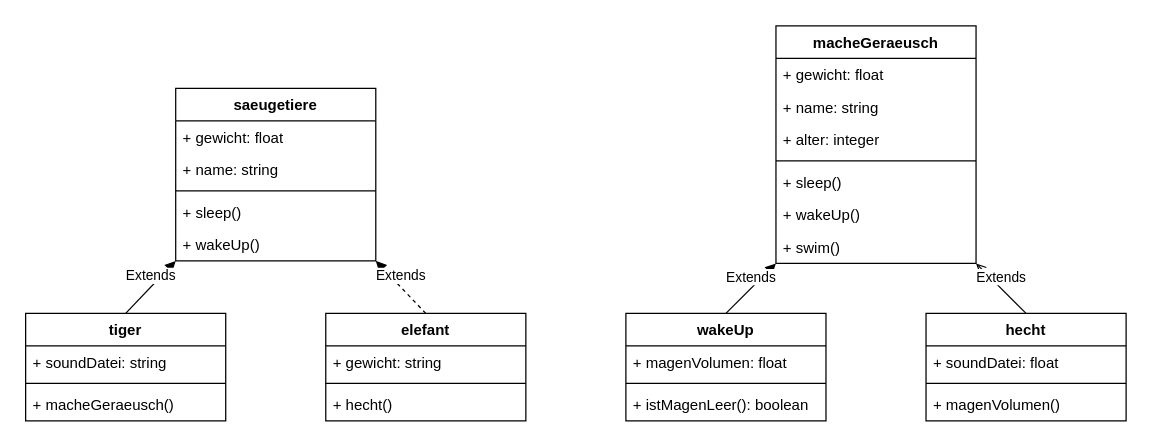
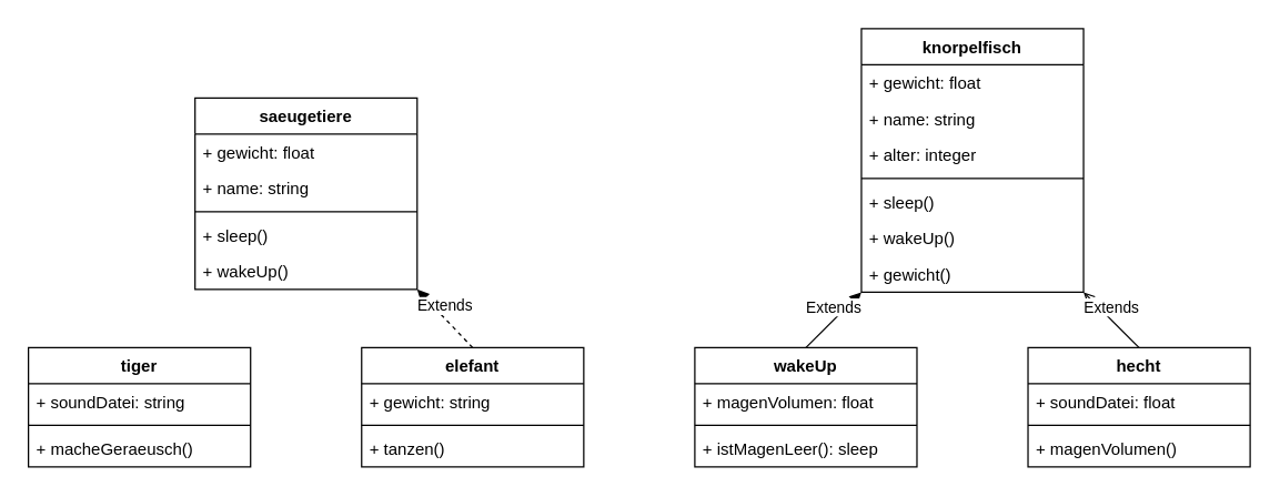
- <mxCell id="18" value="macheGeraeusch" style="swimlane;fontStyle=1;align=center;verticalAlign=top;childLayout=stackLayout;horizontal=1;startSize=26;horizontalStack=0;resizeParent=1;resizeParentMax=0;resizeLast=0;collapsible=1;marginBottom=0;" vertex="1" parent="1"><mxGeometry x="620" y="20" width="160" height="190" as="geometry" /></mxCell>
+ <mxCell id="18" value="knorpelfisch" style="swimlane;fontStyle=1;align=center;verticalAlign=top;childLayout=stackLayout;horizontal=1;startSize=26;horizontalStack=0;resizeParent=1;resizeParentMax=0;resizeLast=0;collapsible=1;marginBottom=0;" vertex="1" parent="1"><mxGeometry x="620" y="20" width="160" height="190" as="geometry" /></mxCell>
- <mxCell id="25" value="+ swim()" style="text;strokeColor=none;fillColor=none;align=left;verticalAlign=top;spacingLeft=4;spacingRight=4;overflow=hidden;rotatable=0;points=[[0,0.5],[1,0.5]];portConstraint=eastwest;" vertex="1" parent="18"><mxGeometry y="164" width="160" height="26" as="geometry" /></mxCell>
+ <mxCell id="25" value="+ gewicht()" style="text;strokeColor=none;fillColor=none;align=left;verticalAlign=top;spacingLeft=4;spacingRight=4;overflow=hidden;rotatable=0;points=[[0,0.5],[1,0.5]];portConstraint=eastwest;" vertex="1" parent="18"><mxGeometry y="164" width="160" height="26" as="geometry" /></mxCell>
- <mxCell id="16" value="Extends" style="html=1;verticalAlign=bottom;endArrow=block;exitX=0.5;exitY=0;exitDx=0;exitDy=0;entryX=0;entryY=1;entryDx=0;entryDy=0;" edge="1" parent="1" source="8" target="2"><mxGeometry width="80" relative="1" as="geometry"><mxPoint x="90" y="400" as="sourcePoint" /><mxPoint x="170" y="400" as="targetPoint" /></mxGeometry></mxCell>
- <mxCell id="15" value="+ hecht()" style="text;strokeColor=none;fillColor=none;align=left;verticalAlign=top;spacingLeft=4;spacingRight=4;overflow=hidden;rotatable=0;points=[[0,0.5],[1,0.5]];portConstraint=eastwest;" vertex="1" parent="12"><mxGeometry y="60" width="160" height="26" as="geometry" /></mxCell>
+ <mxCell id="15" value="+ tanzen()" style="text;strokeColor=none;fillColor=none;align=left;verticalAlign=top;spacingLeft=4;spacingRight=4;overflow=hidden;rotatable=0;points=[[0,0.5],[1,0.5]];portConstraint=eastwest;" vertex="1" parent="12"><mxGeometry y="60" width="160" height="26" as="geometry" /></mxCell>
- <mxCell id="35" value="+ istMagenLeer(): boolean" style="text;strokeColor=none;fillColor=none;align=left;verticalAlign=top;spacingLeft=4;spacingRight=4;overflow=hidden;rotatable=0;points=[[0,0.5],[1,0.5]];portConstraint=eastwest;" vertex="1" parent="32"><mxGeometry y="60" width="160" height="26" as="geometry" /></mxCell>
+ <mxCell id="35" value="+ istMagenLeer(): sleep" style="text;strokeColor=none;fillColor=none;align=left;verticalAlign=top;spacingLeft=4;spacingRight=4;overflow=hidden;rotatable=0;points=[[0,0.5],[1,0.5]];portConstraint=eastwest;" vertex="1" parent="32"><mxGeometry y="60" width="160" height="26" as="geometry" /></mxCell>
